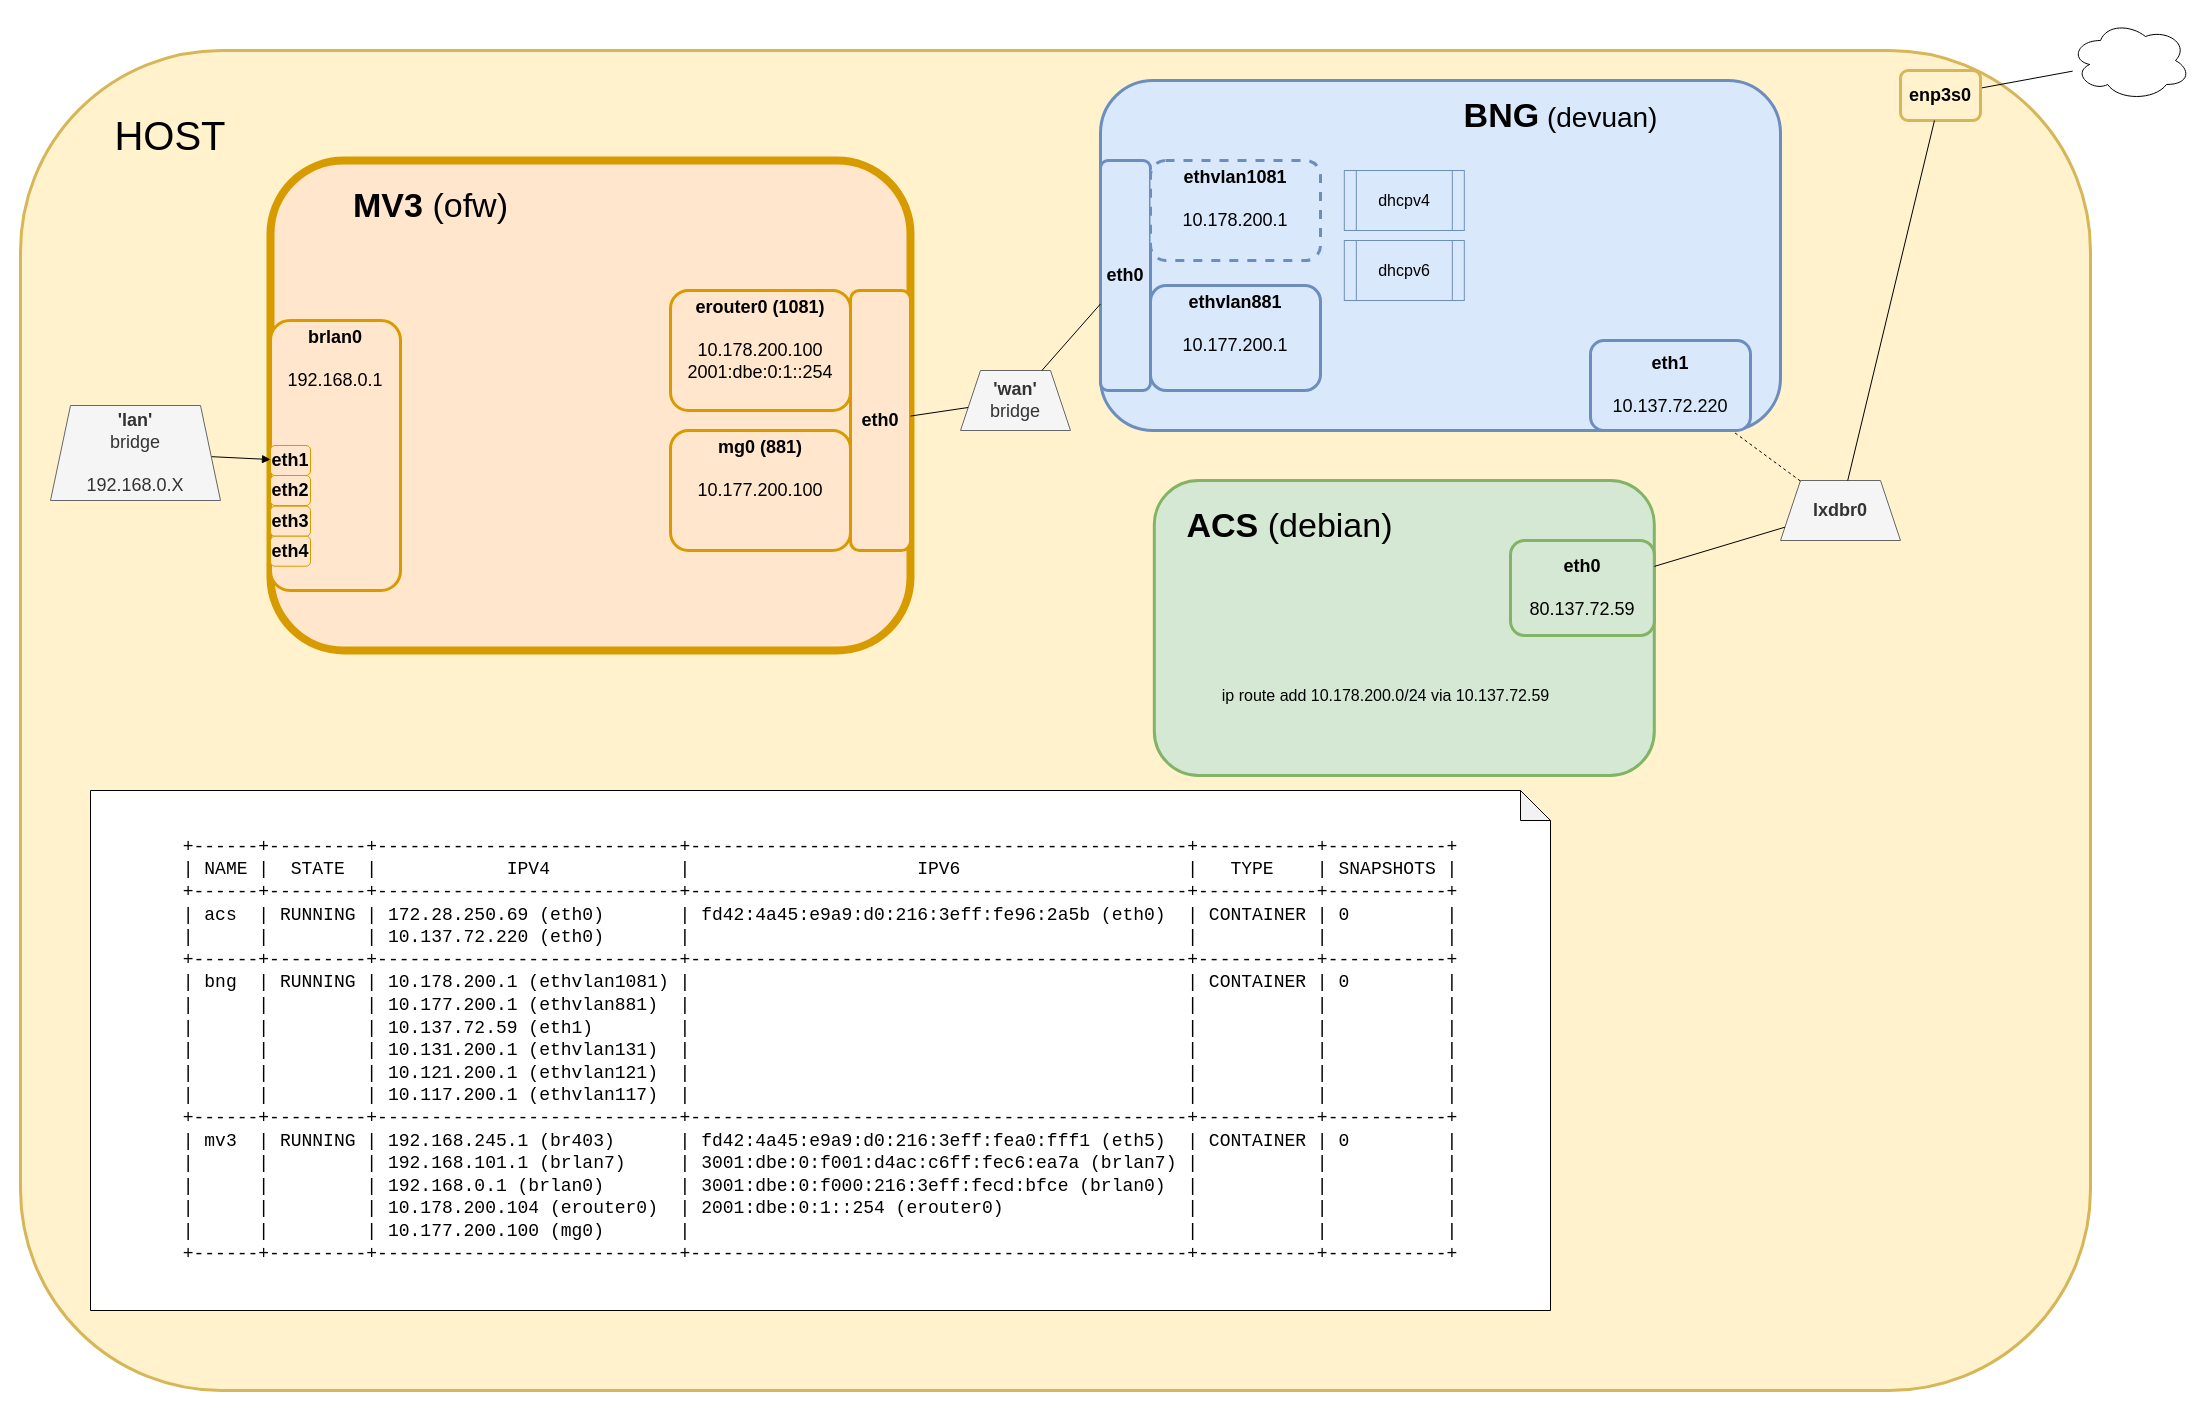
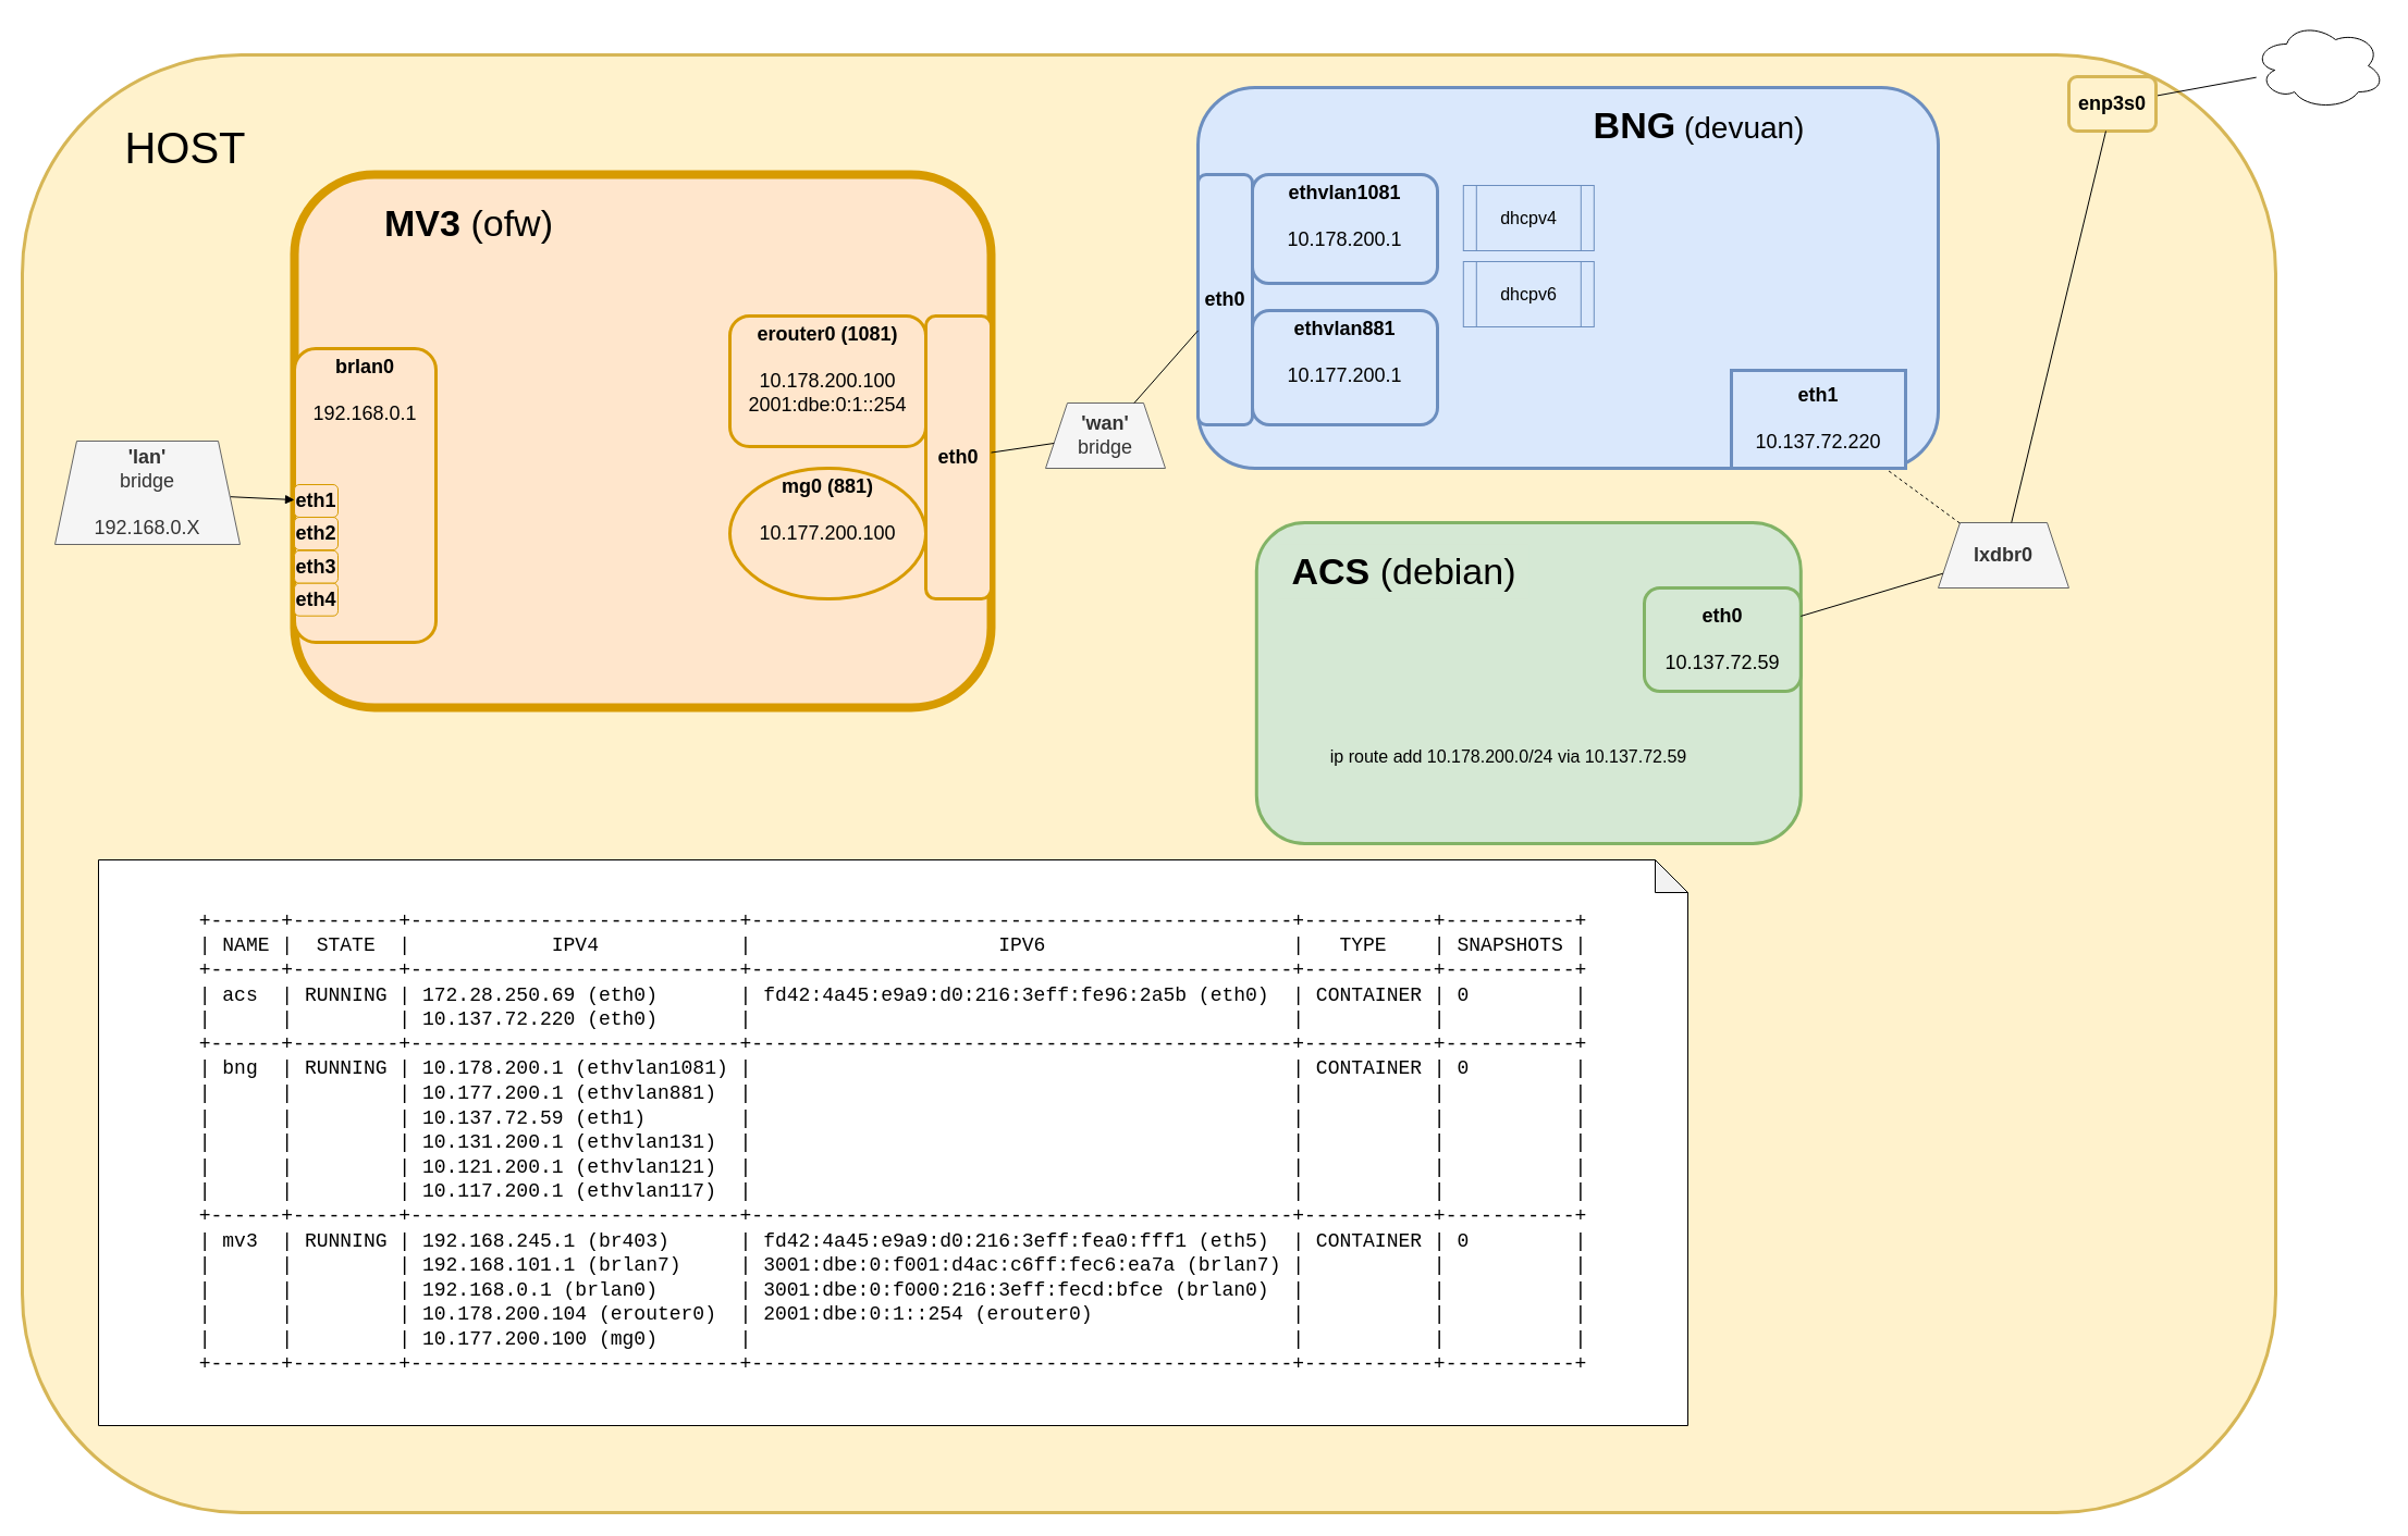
- <mxCell id="35" value="ethvlan1081&lt;br&gt;&lt;span style=&quot;font-weight: normal;&quot;&gt;&lt;br&gt;10.178.200.1&lt;/span&gt;" style="rounded=1;whiteSpace=wrap;html=1;fillColor=#dae8fc;strokeColor=#6c8ebf;fontSize=18;fontStyle=1;strokeWidth=3;verticalAlign=top;dashed=1;" parent="1" vertex="1"><mxGeometry x="1150" y="160" width="170" height="100" as="geometry" /></mxCell>
+ <mxCell id="35" value="ethvlan1081&lt;br&gt;&lt;span style=&quot;font-weight: normal;&quot;&gt;&lt;br&gt;10.178.200.1&lt;/span&gt;" style="rounded=1;whiteSpace=wrap;html=1;fillColor=#dae8fc;strokeColor=#6c8ebf;fontSize=18;fontStyle=1;strokeWidth=3;verticalAlign=top;" parent="1" vertex="1"><mxGeometry x="1150" y="160" width="170" height="100" as="geometry" /></mxCell>
- <mxCell id="27" value="eth1&lt;br&gt;&lt;span style=&quot;font-weight: normal;&quot;&gt;&lt;br&gt;10.137.72.220&lt;/span&gt;" style="rounded=1;whiteSpace=wrap;html=1;fillColor=#dae8fc;strokeColor=#6c8ebf;fontSize=18;fontStyle=1;strokeWidth=3;" parent="1" vertex="1"><mxGeometry x="1590" y="340" width="160" height="90" as="geometry" /></mxCell>
+ <mxCell id="27" value="eth1&lt;br&gt;&lt;span style=&quot;font-weight: normal;&quot;&gt;&lt;br&gt;10.137.72.220&lt;/span&gt;" style="whiteSpace=wrap;html=1;fillColor=#dae8fc;strokeColor=#6c8ebf;fontSize=18;fontStyle=1;strokeWidth=3;rounded=0;" parent="1" vertex="1"><mxGeometry x="1590" y="340" width="160" height="90" as="geometry" /></mxCell>
- <mxCell id="36" value="&lt;b&gt;mg0 (881)&lt;/b&gt;&lt;br&gt;&lt;br&gt;10.177.200.100&lt;span style=&quot;font-size: 18px;&quot;&gt;&lt;br style=&quot;font-size: 18px;&quot;&gt;&lt;/span&gt;" style="rounded=1;whiteSpace=wrap;html=1;align=center;fillColor=#ffe6cc;strokeColor=#d79b00;fontSize=18;strokeWidth=3;verticalAlign=top;" parent="1" vertex="1"><mxGeometry x="670" y="430" width="180" height="120" as="geometry" /></mxCell>
+ <mxCell id="36" value="&lt;b&gt;mg0 (881)&lt;/b&gt;&lt;br&gt;&lt;br&gt;10.177.200.100&lt;span style=&quot;font-size: 18px;&quot;&gt;&lt;br style=&quot;font-size: 18px;&quot;&gt;&lt;/span&gt;" style="ellipse;whiteSpace=wrap;html=1;align=center;fillColor=#ffe6cc;strokeColor=#d79b00;fontSize=18;strokeWidth=3;verticalAlign=top;" parent="1" vertex="1"><mxGeometry x="670" y="430" width="180" height="120" as="geometry" /></mxCell>
- <mxCell id="13" value="eth0&lt;br&gt;&lt;span style=&quot;font-weight: normal;&quot;&gt;&lt;br&gt;80.137.72.59&lt;/span&gt;" style="rounded=1;whiteSpace=wrap;html=1;fillColor=#d5e8d4;strokeColor=#82b366;fontSize=18;fontStyle=1;strokeWidth=3;" parent="1" vertex="1"><mxGeometry x="1510" y="540" width="143.8" height="95" as="geometry" /></mxCell>
+ <mxCell id="13" value="eth0&lt;br&gt;&lt;span style=&quot;font-weight: normal;&quot;&gt;&lt;br&gt;10.137.72.59&lt;/span&gt;" style="rounded=1;whiteSpace=wrap;html=1;fillColor=#d5e8d4;strokeColor=#82b366;fontSize=18;fontStyle=1;strokeWidth=3;" parent="1" vertex="1"><mxGeometry x="1510" y="540" width="143.8" height="95" as="geometry" /></mxCell>
